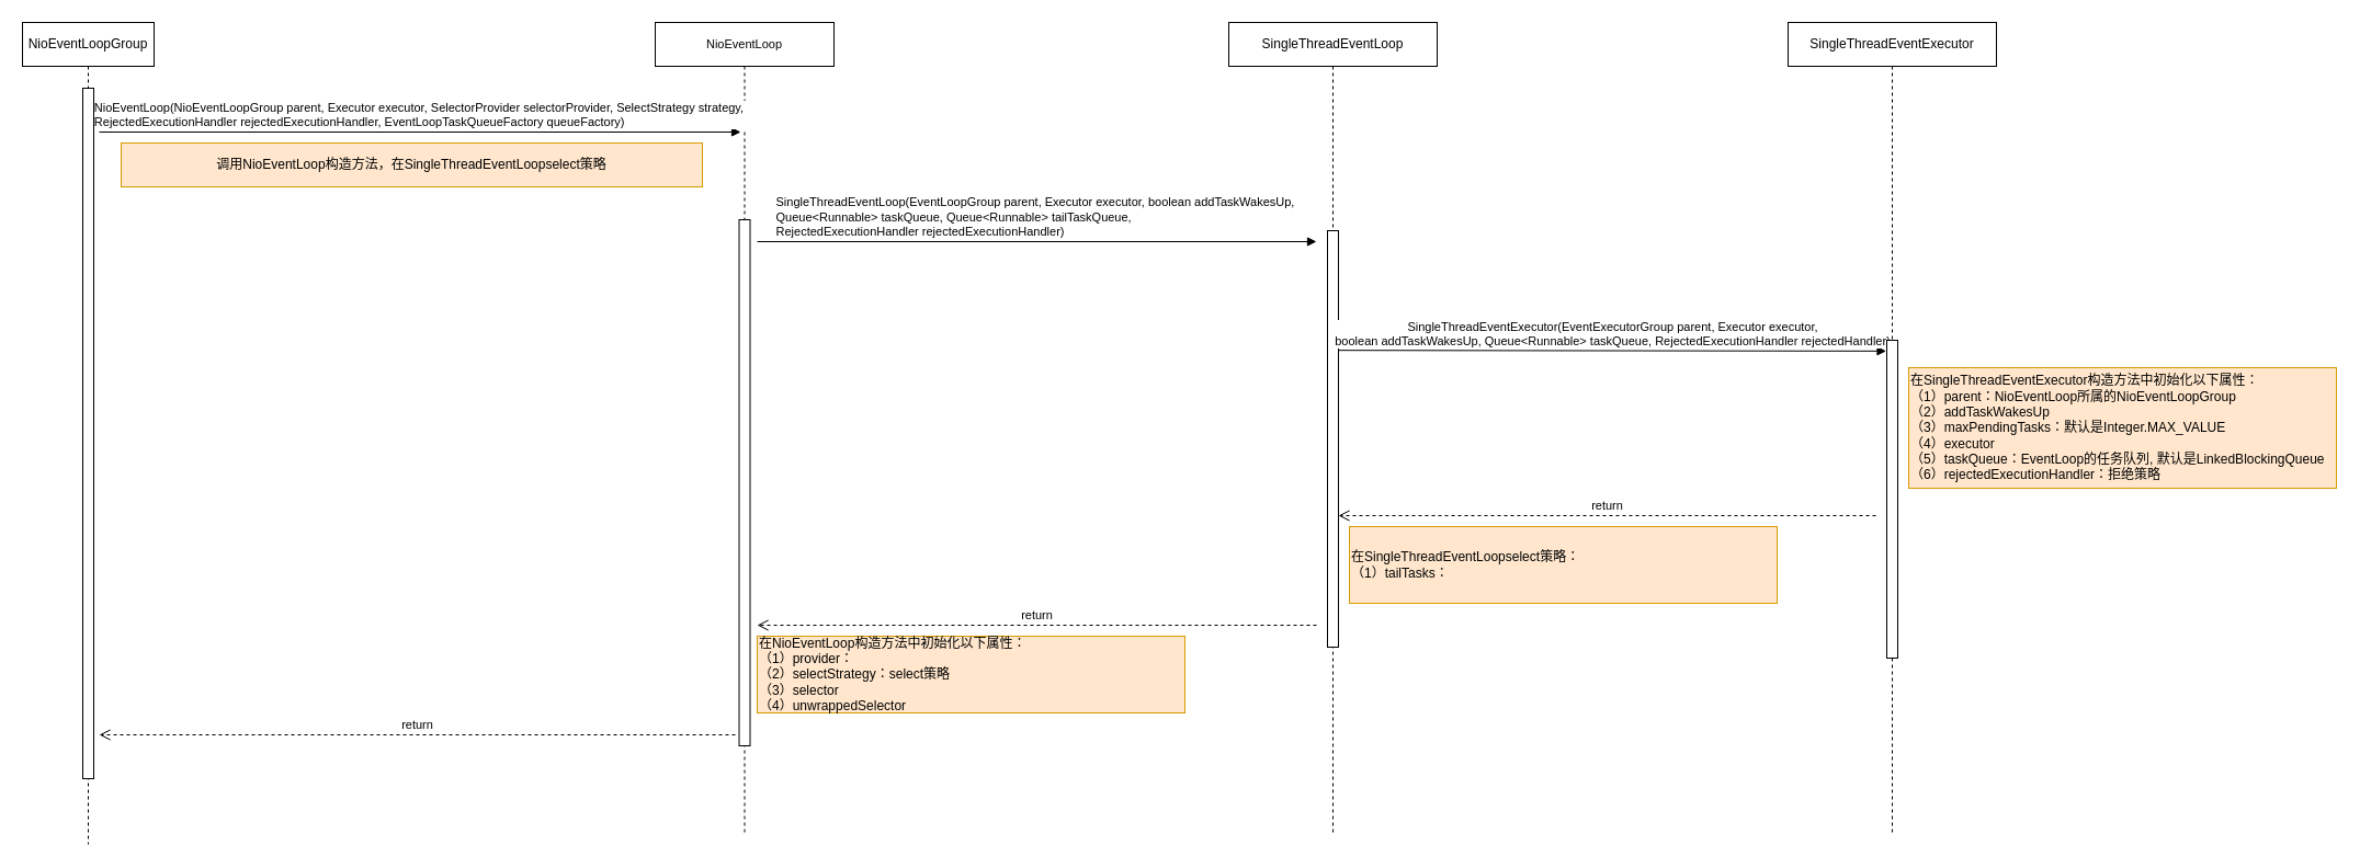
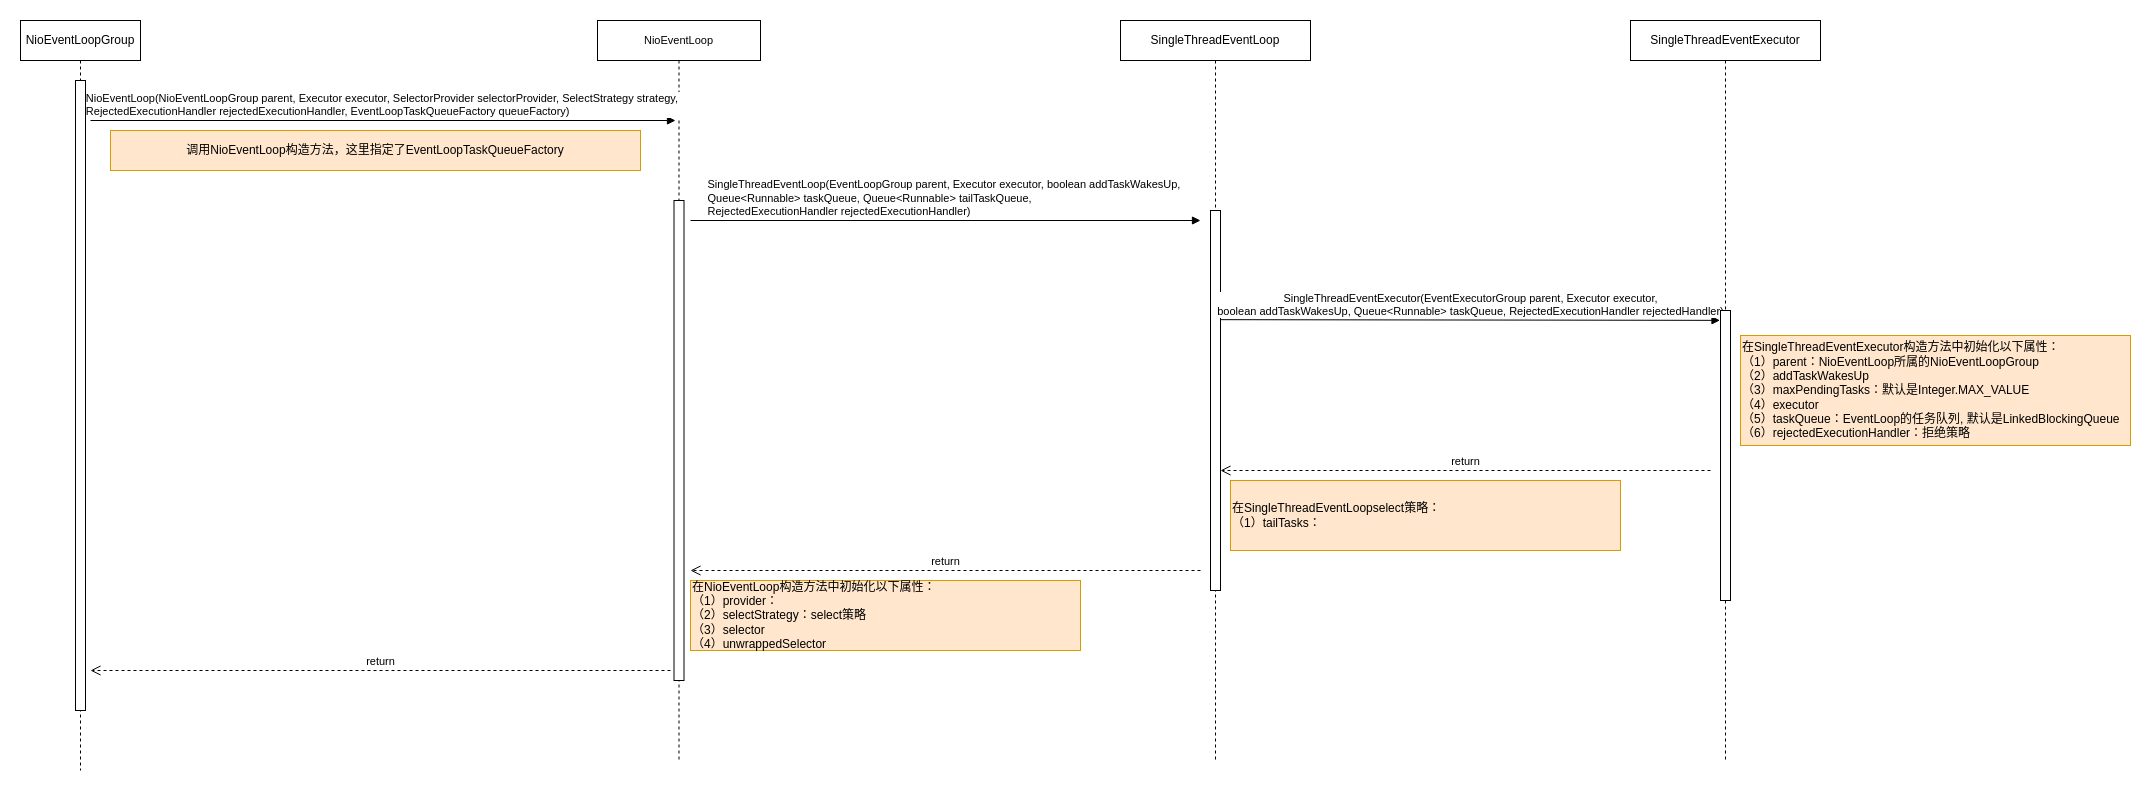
- <mxCell id="4" value="调用NioEventLoop构造方法，在SingleThreadEventLoopselect策略" style="rounded=0;whiteSpace=wrap;html=1;fillColor=#ffe6cc;strokeColor=#d79b00;" vertex="1" parent="1"><mxGeometry x="110" y="130" width="530" height="40" as="geometry" /></mxCell>
+ <mxCell id="4" value="调用NioEventLoop构造方法，这里指定了EventLoopTaskQueueFactory" style="rounded=0;whiteSpace=wrap;html=1;fillColor=#ffe6cc;strokeColor=#d79b00;" vertex="1" parent="1"><mxGeometry x="110" y="130" width="530" height="40" as="geometry" /></mxCell>
